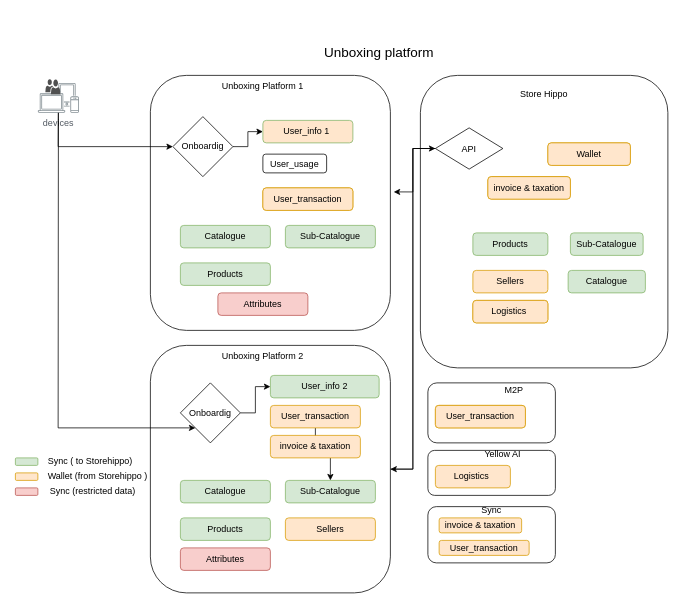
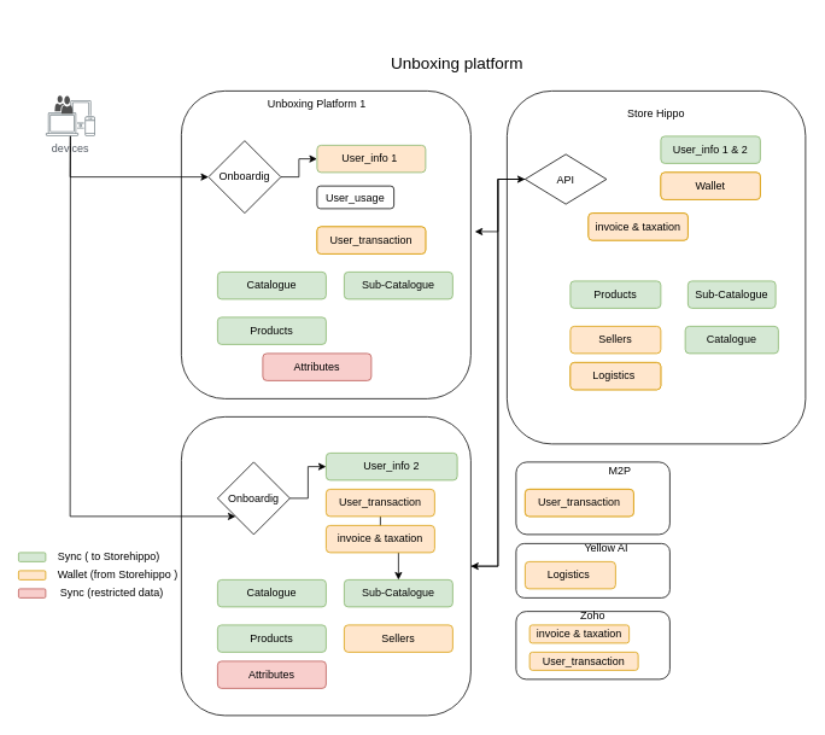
+ <mxCell id="17" value="User_info 1 &amp;amp; 2" style="rounded=1;whiteSpace=wrap;html=1;fillColor=#d5e8d4;strokeColor=#82b366;" parent="1" vertex="1"><mxGeometry x="730" y="150" width="110" height="30" as="geometry" /></mxCell>
- <mxCell id="36" value="Unboxing Platform 2" style="text;html=1;strokeColor=none;fillColor=none;align=center;verticalAlign=middle;whiteSpace=wrap;rounded=0;" parent="1" vertex="1"><mxGeometry x="280" y="460" width="140" height="30" as="geometry" /></mxCell>
- <mxCell id="61" value="Sync" style="text;html=1;strokeColor=none;fillColor=none;align=center;verticalAlign=middle;whiteSpace=wrap;rounded=0;" vertex="1" parent="1"><mxGeometry x="625" y="630" width="60" height="100" as="geometry" /></mxCell>
+ <mxCell id="61" value="Zoho" style="text;html=1;strokeColor=none;fillColor=none;align=center;verticalAlign=middle;whiteSpace=wrap;rounded=0;" vertex="1" parent="1"><mxGeometry x="625" y="630" width="60" height="100" as="geometry" /></mxCell>
